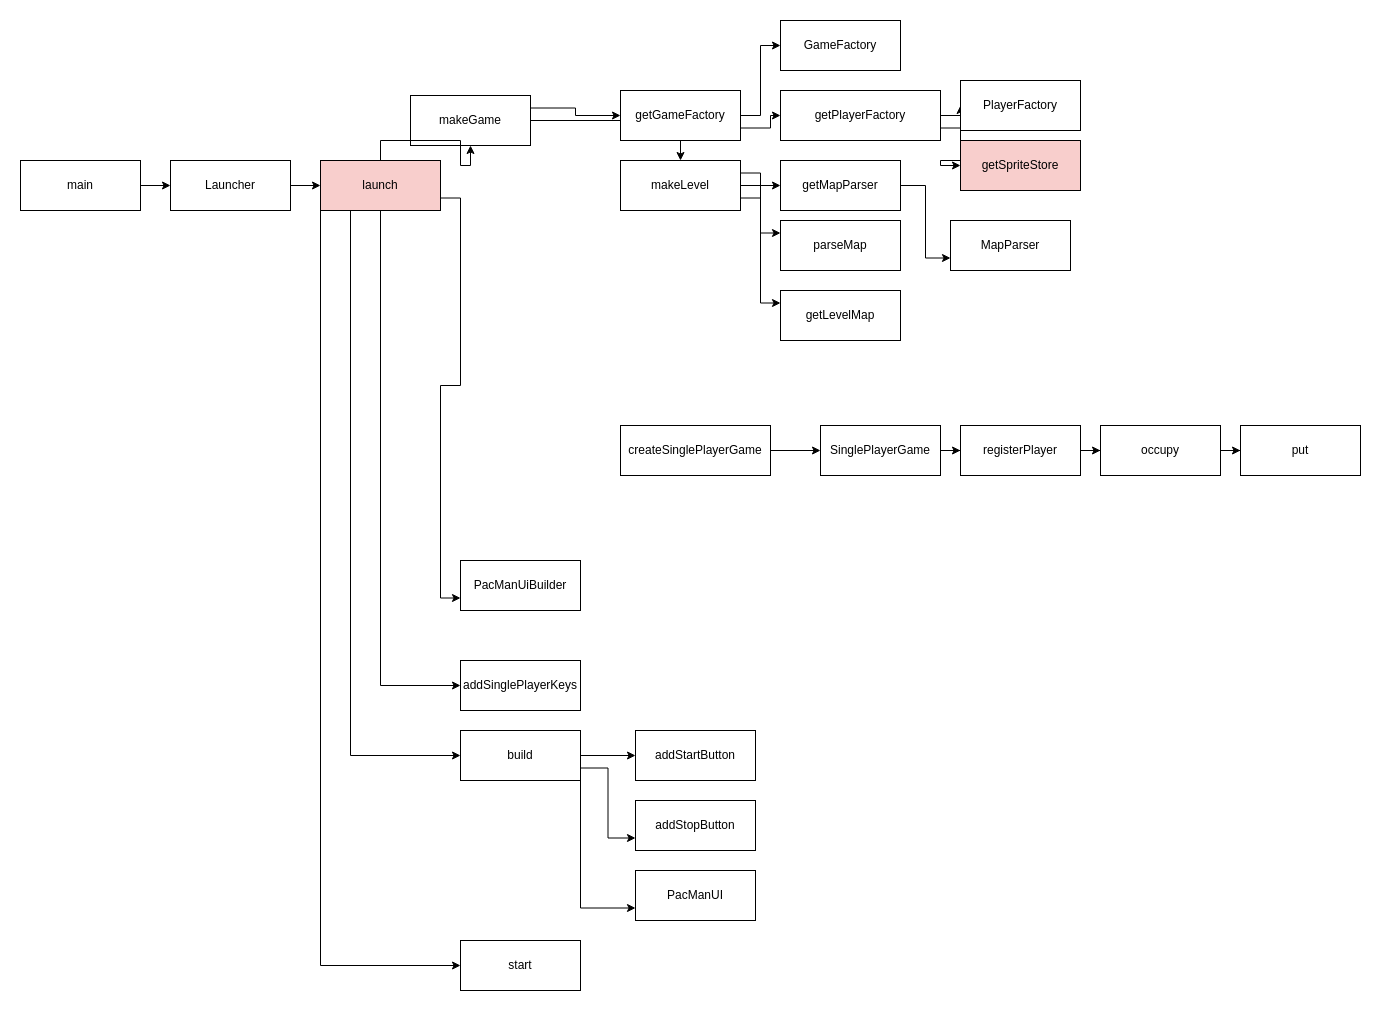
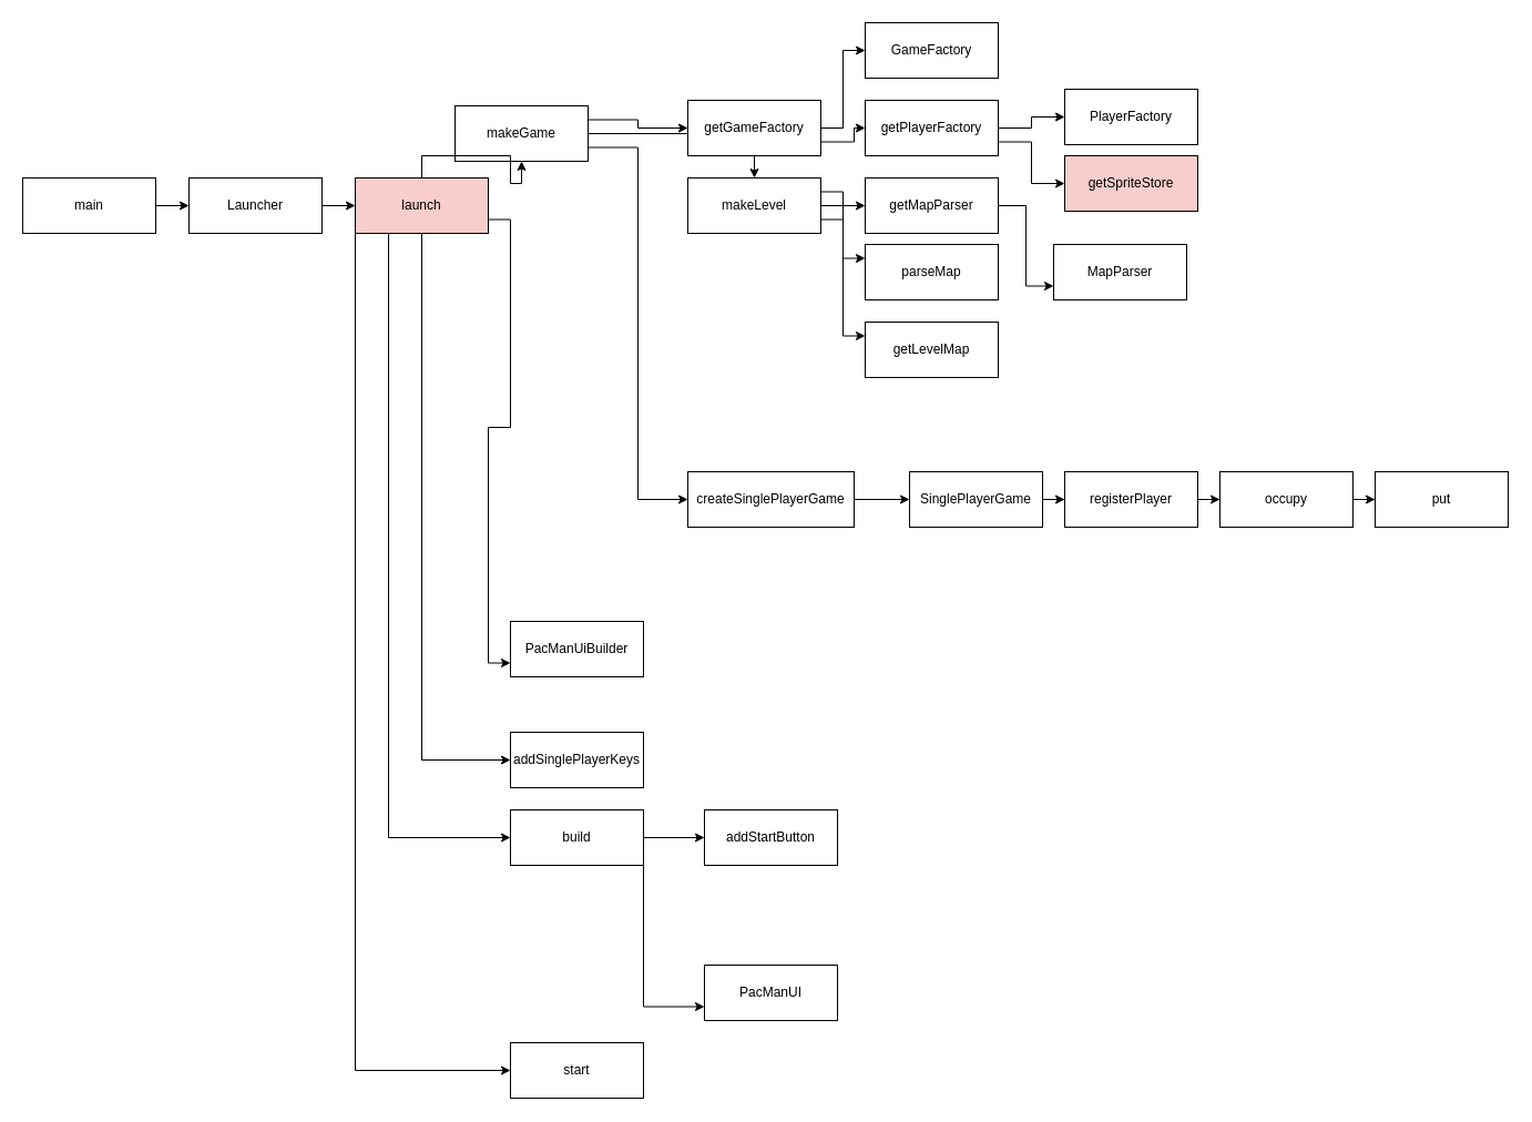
- <mxCell id="22" value="getPlayerFactory" style="rounded=0;whiteSpace=wrap;html=1;" vertex="1" parent="1"><mxGeometry x="780" y="90" width="160" height="50" as="geometry" /></mxCell>
+ <mxCell id="22" value="getPlayerFactory" style="rounded=0;whiteSpace=wrap;html=1;" vertex="1" parent="1"><mxGeometry x="780" y="90" width="120" height="50" as="geometry" /></mxCell>
+ <mxCell id="8" style="edgeStyle=orthogonalEdgeStyle;rounded=0;orthogonalLoop=1;jettySize=auto;html=1;exitX=1;exitY=0.75;exitDx=0;exitDy=0;entryX=0;entryY=0.5;entryDx=0;entryDy=0;" edge="1" parent="1" source="9" target="18"><mxGeometry relative="1" as="geometry" /></mxCell>
- <mxCell id="46" style="edgeStyle=orthogonalEdgeStyle;rounded=0;orthogonalLoop=1;jettySize=auto;html=1;exitX=1;exitY=0.75;exitDx=0;exitDy=0;entryX=0;entryY=0.75;entryDx=0;entryDy=0;" edge="1" parent="1" source="48" target="50"><mxGeometry relative="1" as="geometry" /></mxCell>
- <mxCell id="50" value="addStopButton" style="rounded=0;whiteSpace=wrap;html=1;" vertex="1" parent="1"><mxGeometry x="635" y="800" width="120" height="50" as="geometry" /></mxCell>
